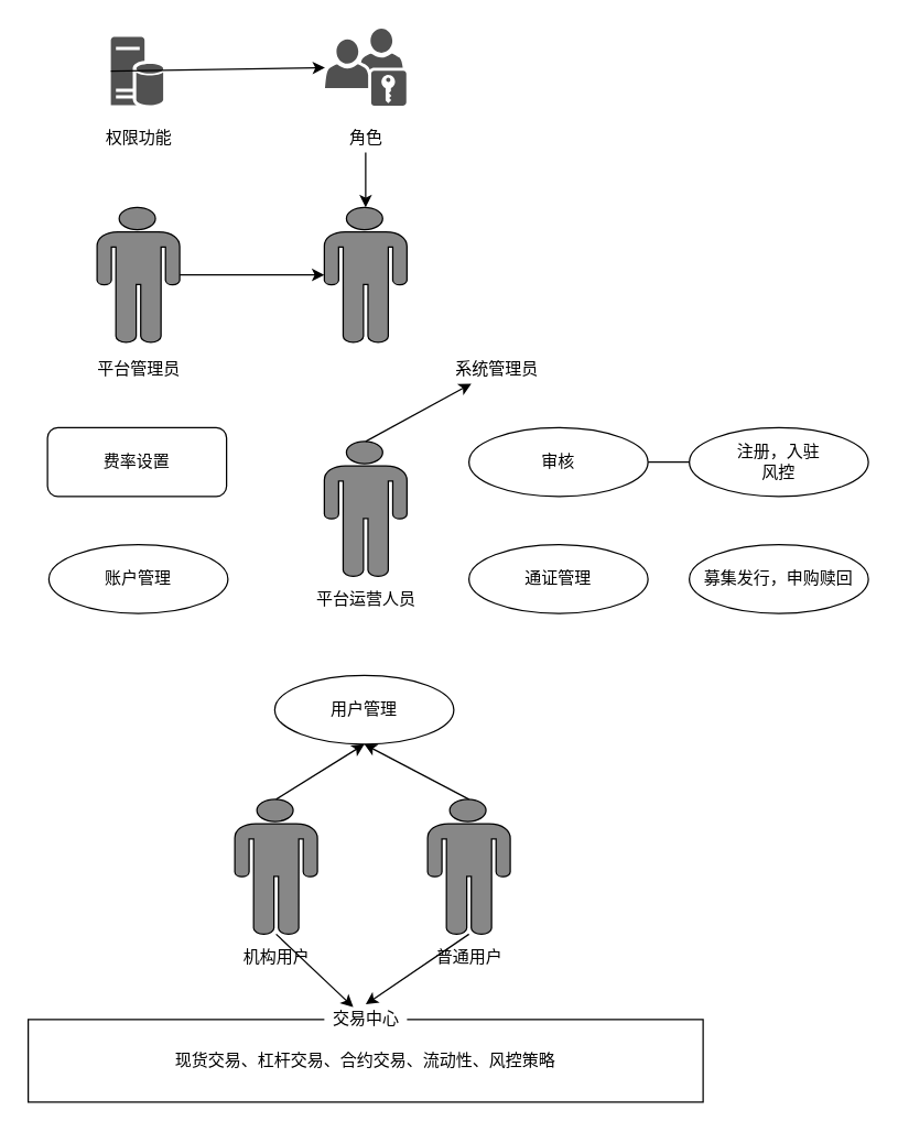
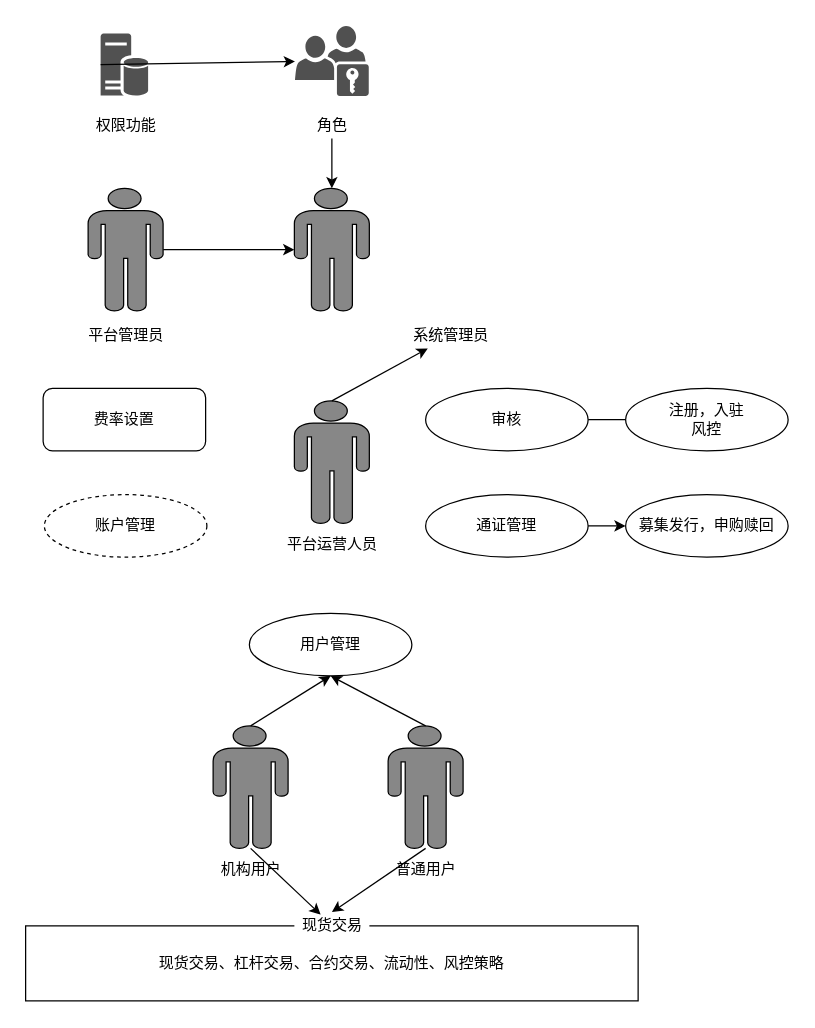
- <mxCell id="20" value="账户管理" style="ellipse;whiteSpace=wrap;html=1;" vertex="1" parent="1"><mxGeometry x="35" y="395" width="130" height="50" as="geometry" /></mxCell>
+ <mxCell id="20" value="账户管理" style="ellipse;whiteSpace=wrap;html=1;dashed=1;" vertex="1" parent="1"><mxGeometry x="35" y="395" width="130" height="50" as="geometry" /></mxCell>
+ <mxCell id="21" value="" style="edgeStyle=orthogonalEdgeStyle;rounded=0;orthogonalLoop=1;jettySize=auto;html=1;" edge="1" parent="1" source="22" target="23"><mxGeometry relative="1" as="geometry" /></mxCell>
- <mxCell id="33" value="交易中心" style="text;html=1;align=center;verticalAlign=middle;resizable=0;points=[];autosize=1;fillColor=#ffffff;" vertex="1" parent="31"><mxGeometry x="215" width="60" height="20" as="geometry" /></mxCell>
+ <mxCell id="33" value="现货交易" style="text;html=1;align=center;verticalAlign=middle;resizable=0;points=[];autosize=1;fillColor=#ffffff;" vertex="1" parent="31"><mxGeometry x="215" width="60" height="20" as="geometry" /></mxCell>
